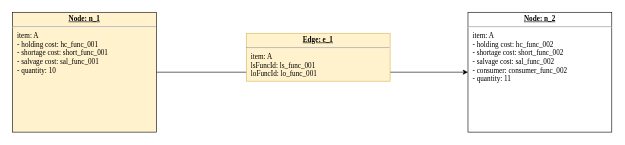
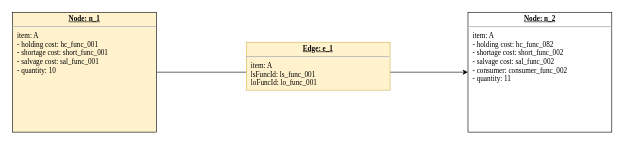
- <mxCell id="4" value="&lt;p style=&quot;margin:0px;margin-top:4px;text-align:center;text-decoration:underline;&quot;&gt;&lt;b&gt;Node: n_2&lt;/b&gt;&lt;/p&gt;&lt;hr&gt;&lt;p style=&quot;margin:0px;margin-left:8px;&quot;&gt;item: A&lt;/p&gt;&lt;p style=&quot;margin:0px;margin-left:8px;&quot;&gt;- holding cost:&amp;nbsp;&lt;span style=&quot;background-color: initial;&quot;&gt;hc_func_002&lt;/span&gt;&lt;/p&gt;&lt;p style=&quot;margin:0px;margin-left:8px;&quot;&gt;- shortage cost:&amp;nbsp;&lt;span style=&quot;background-color: initial;&quot;&gt;short_func_002&lt;/span&gt;&lt;/p&gt;&lt;p style=&quot;margin:0px;margin-left:8px;&quot;&gt;- salvage cost:&amp;nbsp;&lt;span style=&quot;background-color: initial;&quot;&gt;sal_func_002&lt;/span&gt;&lt;/p&gt;&lt;p style=&quot;margin:0px;margin-left:8px;&quot;&gt;- consumer:&amp;nbsp;&lt;span style=&quot;background-color: initial;&quot;&gt;consumer_func_002&lt;/span&gt;&lt;/p&gt;&lt;p style=&quot;margin:0px;margin-left:8px;&quot;&gt;- quantity: 11&lt;br&gt;&lt;/p&gt;" style="verticalAlign=top;align=left;overflow=fill;fontSize=12;fontFamily=monaco;html=1;whiteSpace=wrap;" parent="1" vertex="1"><mxGeometry x="780" y="20" width="240" height="200" as="geometry" /></mxCell>
+ <mxCell id="4" value="&lt;p style=&quot;margin:0px;margin-top:4px;text-align:center;text-decoration:underline;&quot;&gt;&lt;b&gt;Node: n_2&lt;/b&gt;&lt;/p&gt;&lt;hr&gt;&lt;p style=&quot;margin:0px;margin-left:8px;&quot;&gt;item: A&lt;/p&gt;&lt;p style=&quot;margin:0px;margin-left:8px;&quot;&gt;- holding cost:&amp;nbsp;&lt;span style=&quot;background-color: initial;&quot;&gt;hc_func_082&lt;/span&gt;&lt;/p&gt;&lt;p style=&quot;margin:0px;margin-left:8px;&quot;&gt;- shortage cost:&amp;nbsp;&lt;span style=&quot;background-color: initial;&quot;&gt;short_func_002&lt;/span&gt;&lt;/p&gt;&lt;p style=&quot;margin:0px;margin-left:8px;&quot;&gt;- salvage cost:&amp;nbsp;&lt;span style=&quot;background-color: initial;&quot;&gt;sal_func_002&lt;/span&gt;&lt;/p&gt;&lt;p style=&quot;margin:0px;margin-left:8px;&quot;&gt;- consumer:&amp;nbsp;&lt;span style=&quot;background-color: initial;&quot;&gt;consumer_func_002&lt;/span&gt;&lt;/p&gt;&lt;p style=&quot;margin:0px;margin-left:8px;&quot;&gt;- quantity: 11&lt;br&gt;&lt;/p&gt;" style="verticalAlign=top;align=left;overflow=fill;fontSize=12;fontFamily=monaco;html=1;whiteSpace=wrap;" parent="1" vertex="1"><mxGeometry x="780" y="20" width="240" height="200" as="geometry" /></mxCell>
- <mxCell id="5" value="&lt;p style=&quot;margin:0px;margin-top:4px;text-align:center;text-decoration:underline;&quot;&gt;&lt;b&gt;Edge: e_1&lt;/b&gt;&lt;/p&gt;&lt;hr&gt;&lt;p style=&quot;margin:0px;margin-left:8px;&quot;&gt;item: A&lt;/p&gt;&lt;p style=&quot;margin:0px;margin-left:8px;&quot;&gt;lsFuncId: ls_func_001&lt;br&gt;&lt;/p&gt;&lt;p style=&quot;margin:0px;margin-left:8px;&quot;&gt;loFuncId: lo_func_001&lt;/p&gt;" style="verticalAlign=top;align=left;overflow=fill;fontSize=12;fontFamily=monaco;html=1;whiteSpace=wrap;fillColor=#fff2cc;strokeColor=#d6b656;" parent="1" vertex="1"><mxGeometry x="410" y="55" width="240" height="80" as="geometry" /></mxCell>
+ <mxCell id="5" value="&lt;p style=&quot;margin:0px;margin-top:4px;text-align:center;text-decoration:underline;&quot;&gt;&lt;b&gt;Edge: e_1&lt;/b&gt;&lt;/p&gt;&lt;hr&gt;&lt;p style=&quot;margin:0px;margin-left:8px;&quot;&gt;item: A&lt;/p&gt;&lt;p style=&quot;margin:0px;margin-left:8px;&quot;&gt;lsFuncId: ls_func_001&lt;br&gt;&lt;/p&gt;&lt;p style=&quot;margin:0px;margin-left:8px;&quot;&gt;loFuncId: lo_func_001&lt;/p&gt;" style="verticalAlign=top;align=left;overflow=fill;fontSize=12;fontFamily=monaco;html=1;whiteSpace=wrap;fillColor=#fff2cc;strokeColor=#d6b656;" parent="1" vertex="1"><mxGeometry x="410" y="70" width="240" height="80" as="geometry" /></mxCell>
